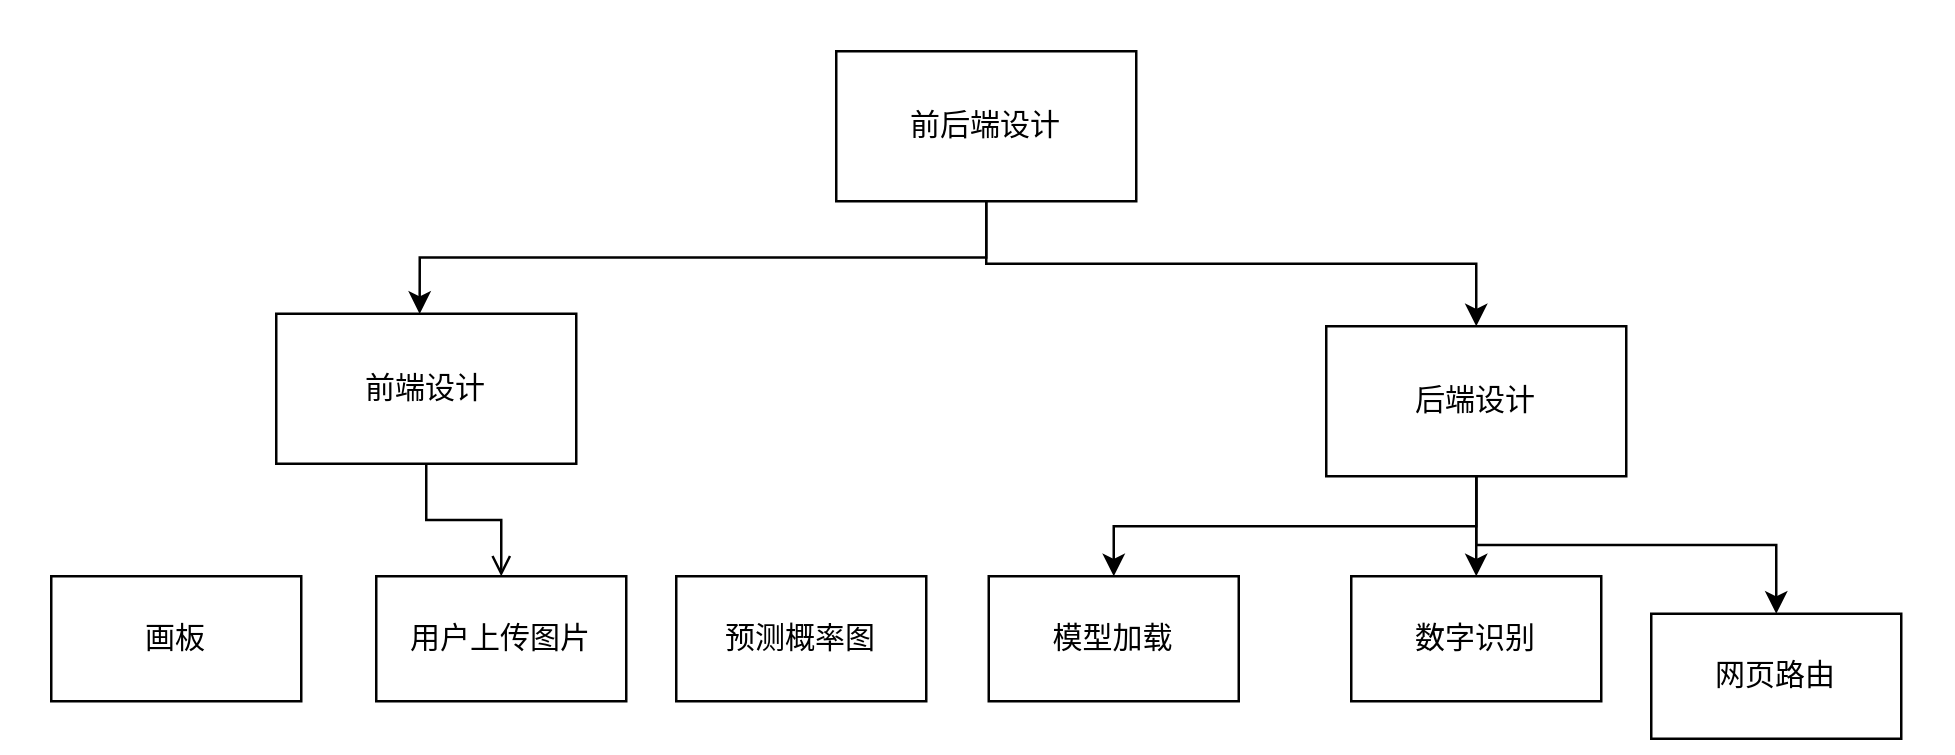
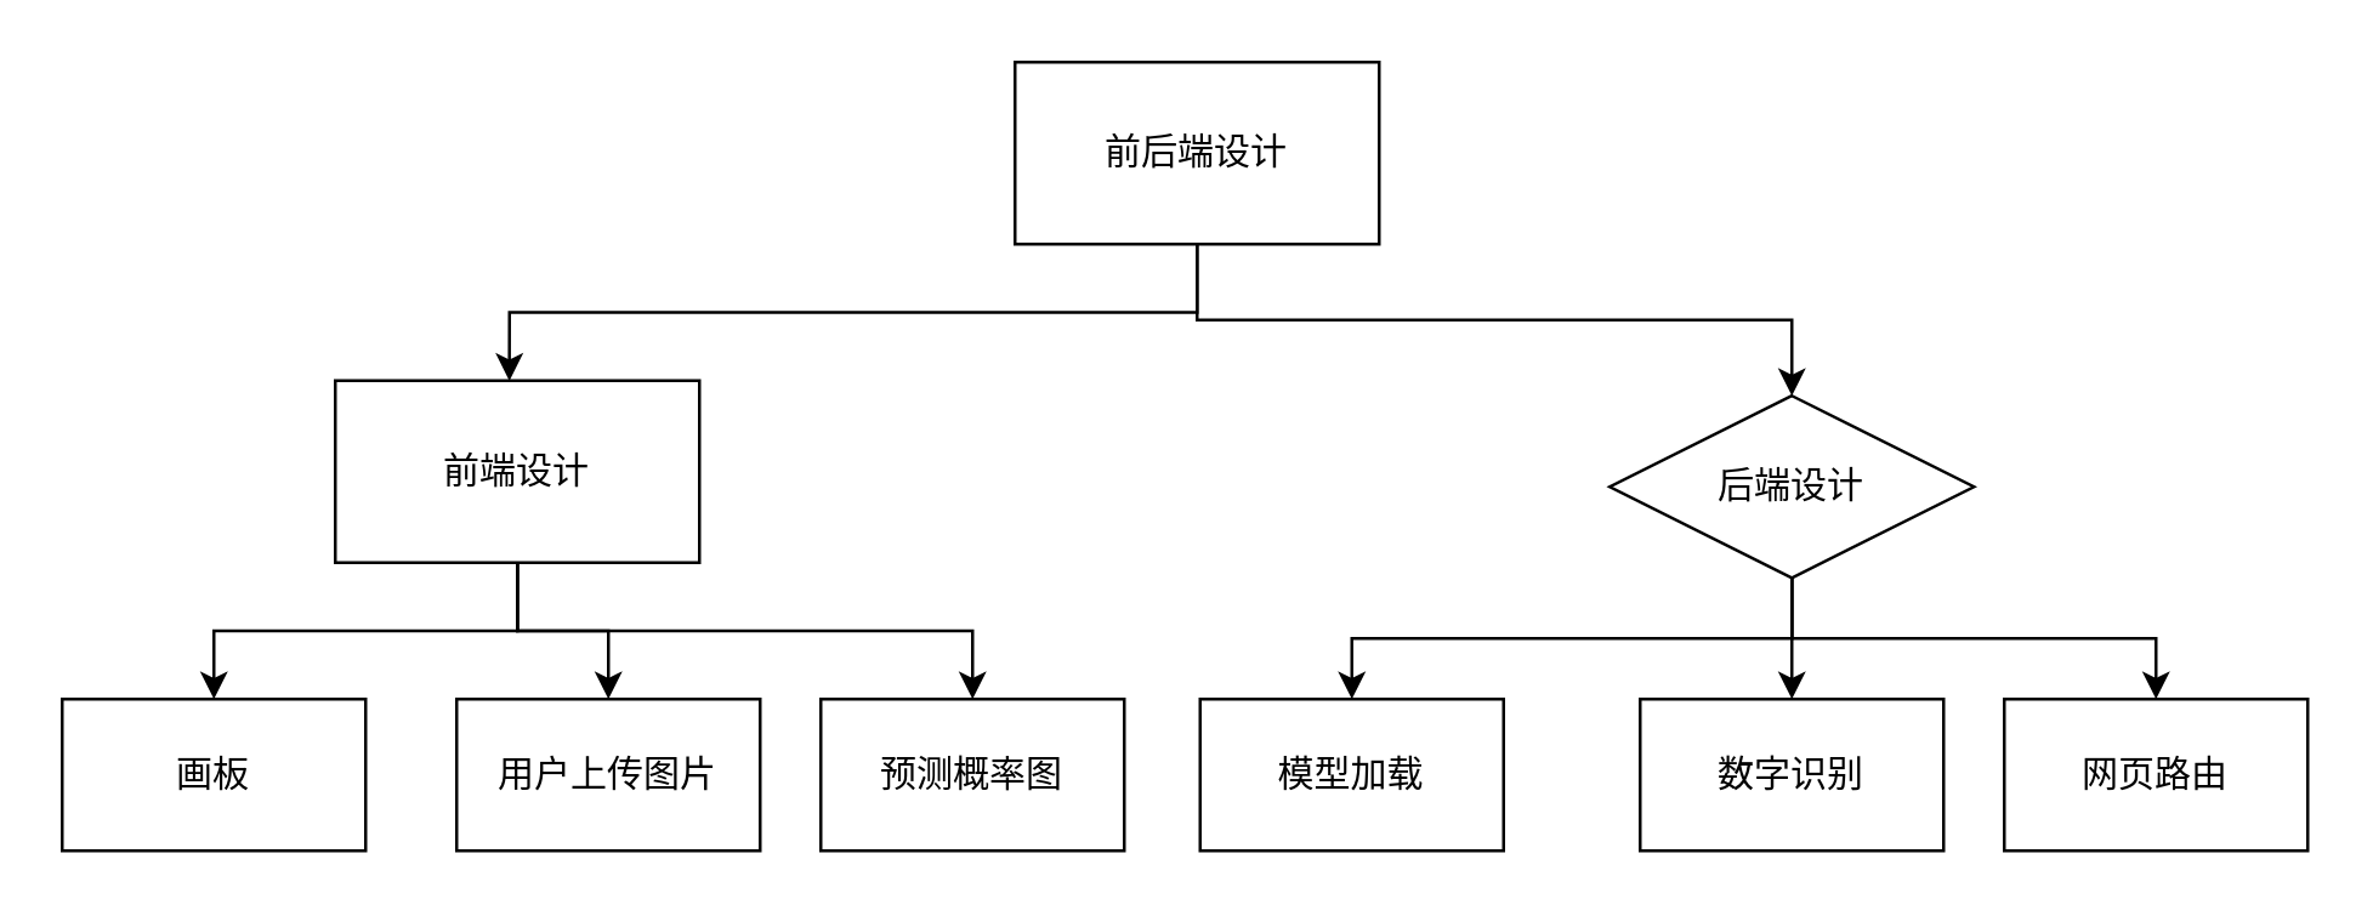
- <mxCell id="8" value="后端设计" style="rounded=0;whiteSpace=wrap;html=1;" vertex="1" parent="1"><mxGeometry x="530" y="130" width="120" height="60" as="geometry" /></mxCell>
+ <mxCell id="8" value="后端设计" style="rhombus;whiteSpace=wrap;html=1;" vertex="1" parent="1"><mxGeometry x="530" y="130" width="120" height="60" as="geometry" /></mxCell>
+ <mxCell id="9" style="edgeStyle=orthogonalEdgeStyle;rounded=0;orthogonalLoop=1;jettySize=auto;html=1;exitX=0.5;exitY=1;exitDx=0;exitDy=0;entryX=0.5;entryY=0;entryDx=0;entryDy=0;" edge="1" parent="1" source="12" target="13"><mxGeometry relative="1" as="geometry" /></mxCell>
+ <mxCell id="11" style="edgeStyle=orthogonalEdgeStyle;rounded=0;orthogonalLoop=1;jettySize=auto;html=1;exitX=0.5;exitY=1;exitDx=0;exitDy=0;" edge="1" parent="1" source="12" target="15"><mxGeometry relative="1" as="geometry" /></mxCell>
- <mxCell id="10" style="edgeStyle=orthogonalEdgeStyle;rounded=0;orthogonalLoop=1;jettySize=auto;html=1;exitX=0.5;exitY=1;exitDx=0;exitDy=0;entryX=0.5;entryY=0;entryDx=0;entryDy=0;endArrow=open;" edge="1" parent="1" source="12" target="14"><mxGeometry relative="1" as="geometry" /></mxCell>
+ <mxCell id="10" style="edgeStyle=orthogonalEdgeStyle;rounded=0;orthogonalLoop=1;jettySize=auto;html=1;exitX=0.5;exitY=1;exitDx=0;exitDy=0;entryX=0.5;entryY=0;entryDx=0;entryDy=0;" edge="1" parent="1" source="12" target="14"><mxGeometry relative="1" as="geometry" /></mxCell>
- <mxCell id="17" value="网页路由" style="rounded=0;whiteSpace=wrap;html=1;" vertex="1" parent="1"><mxGeometry x="660" y="245" width="100" height="50" as="geometry" /></mxCell>
+ <mxCell id="17" value="网页路由" style="rounded=0;whiteSpace=wrap;html=1;" vertex="1" parent="1"><mxGeometry x="660" y="230" width="100" height="50" as="geometry" /></mxCell>
